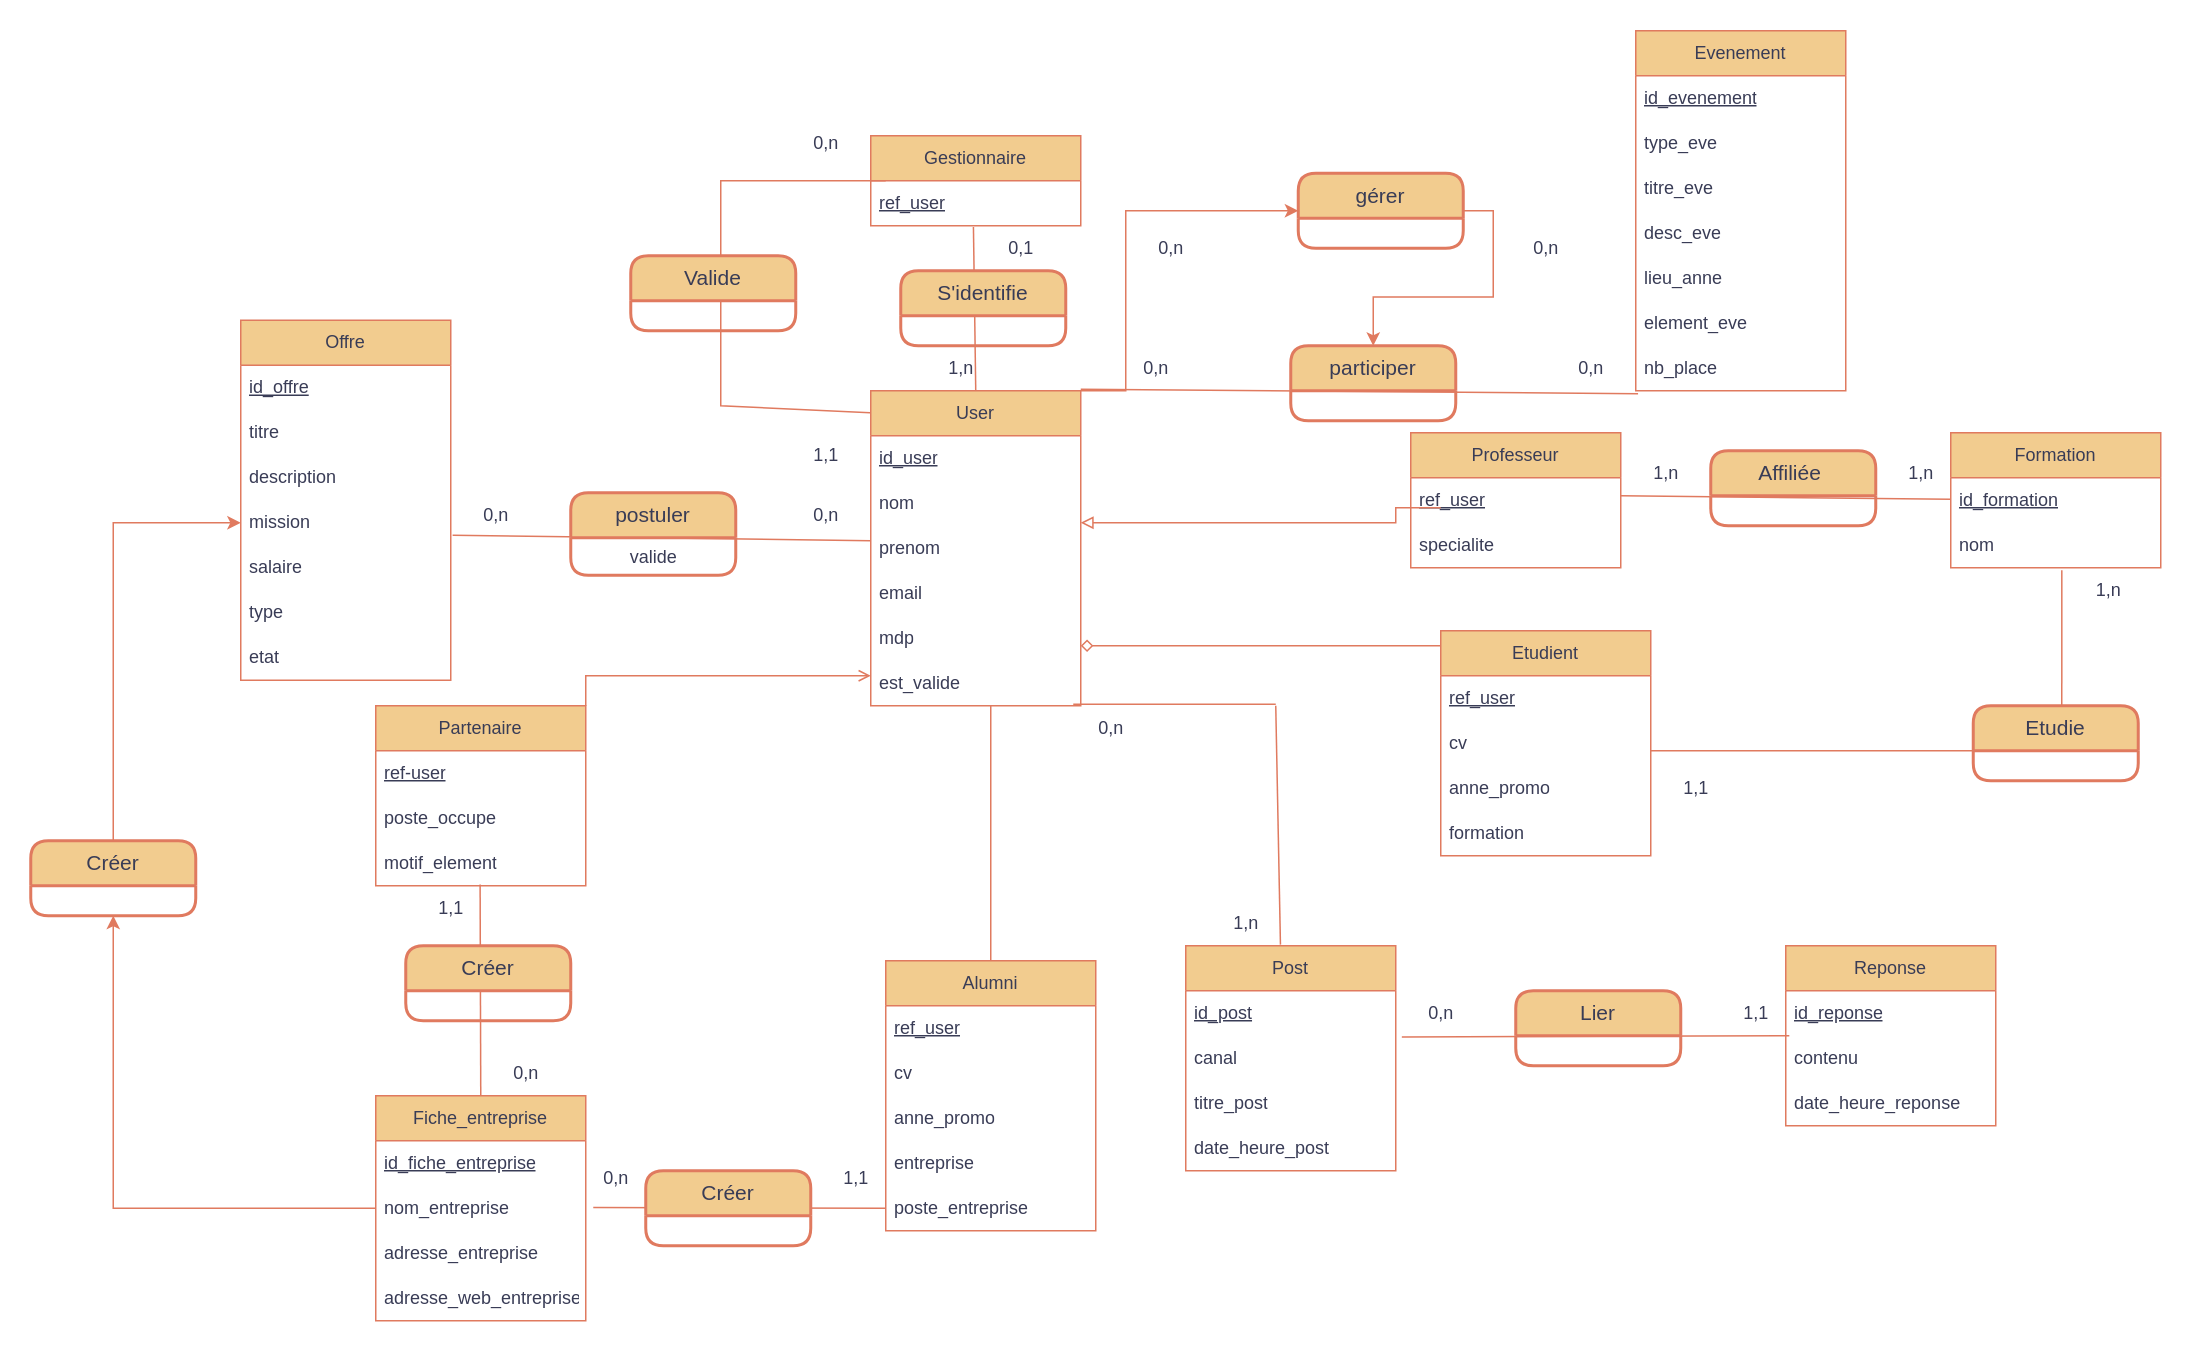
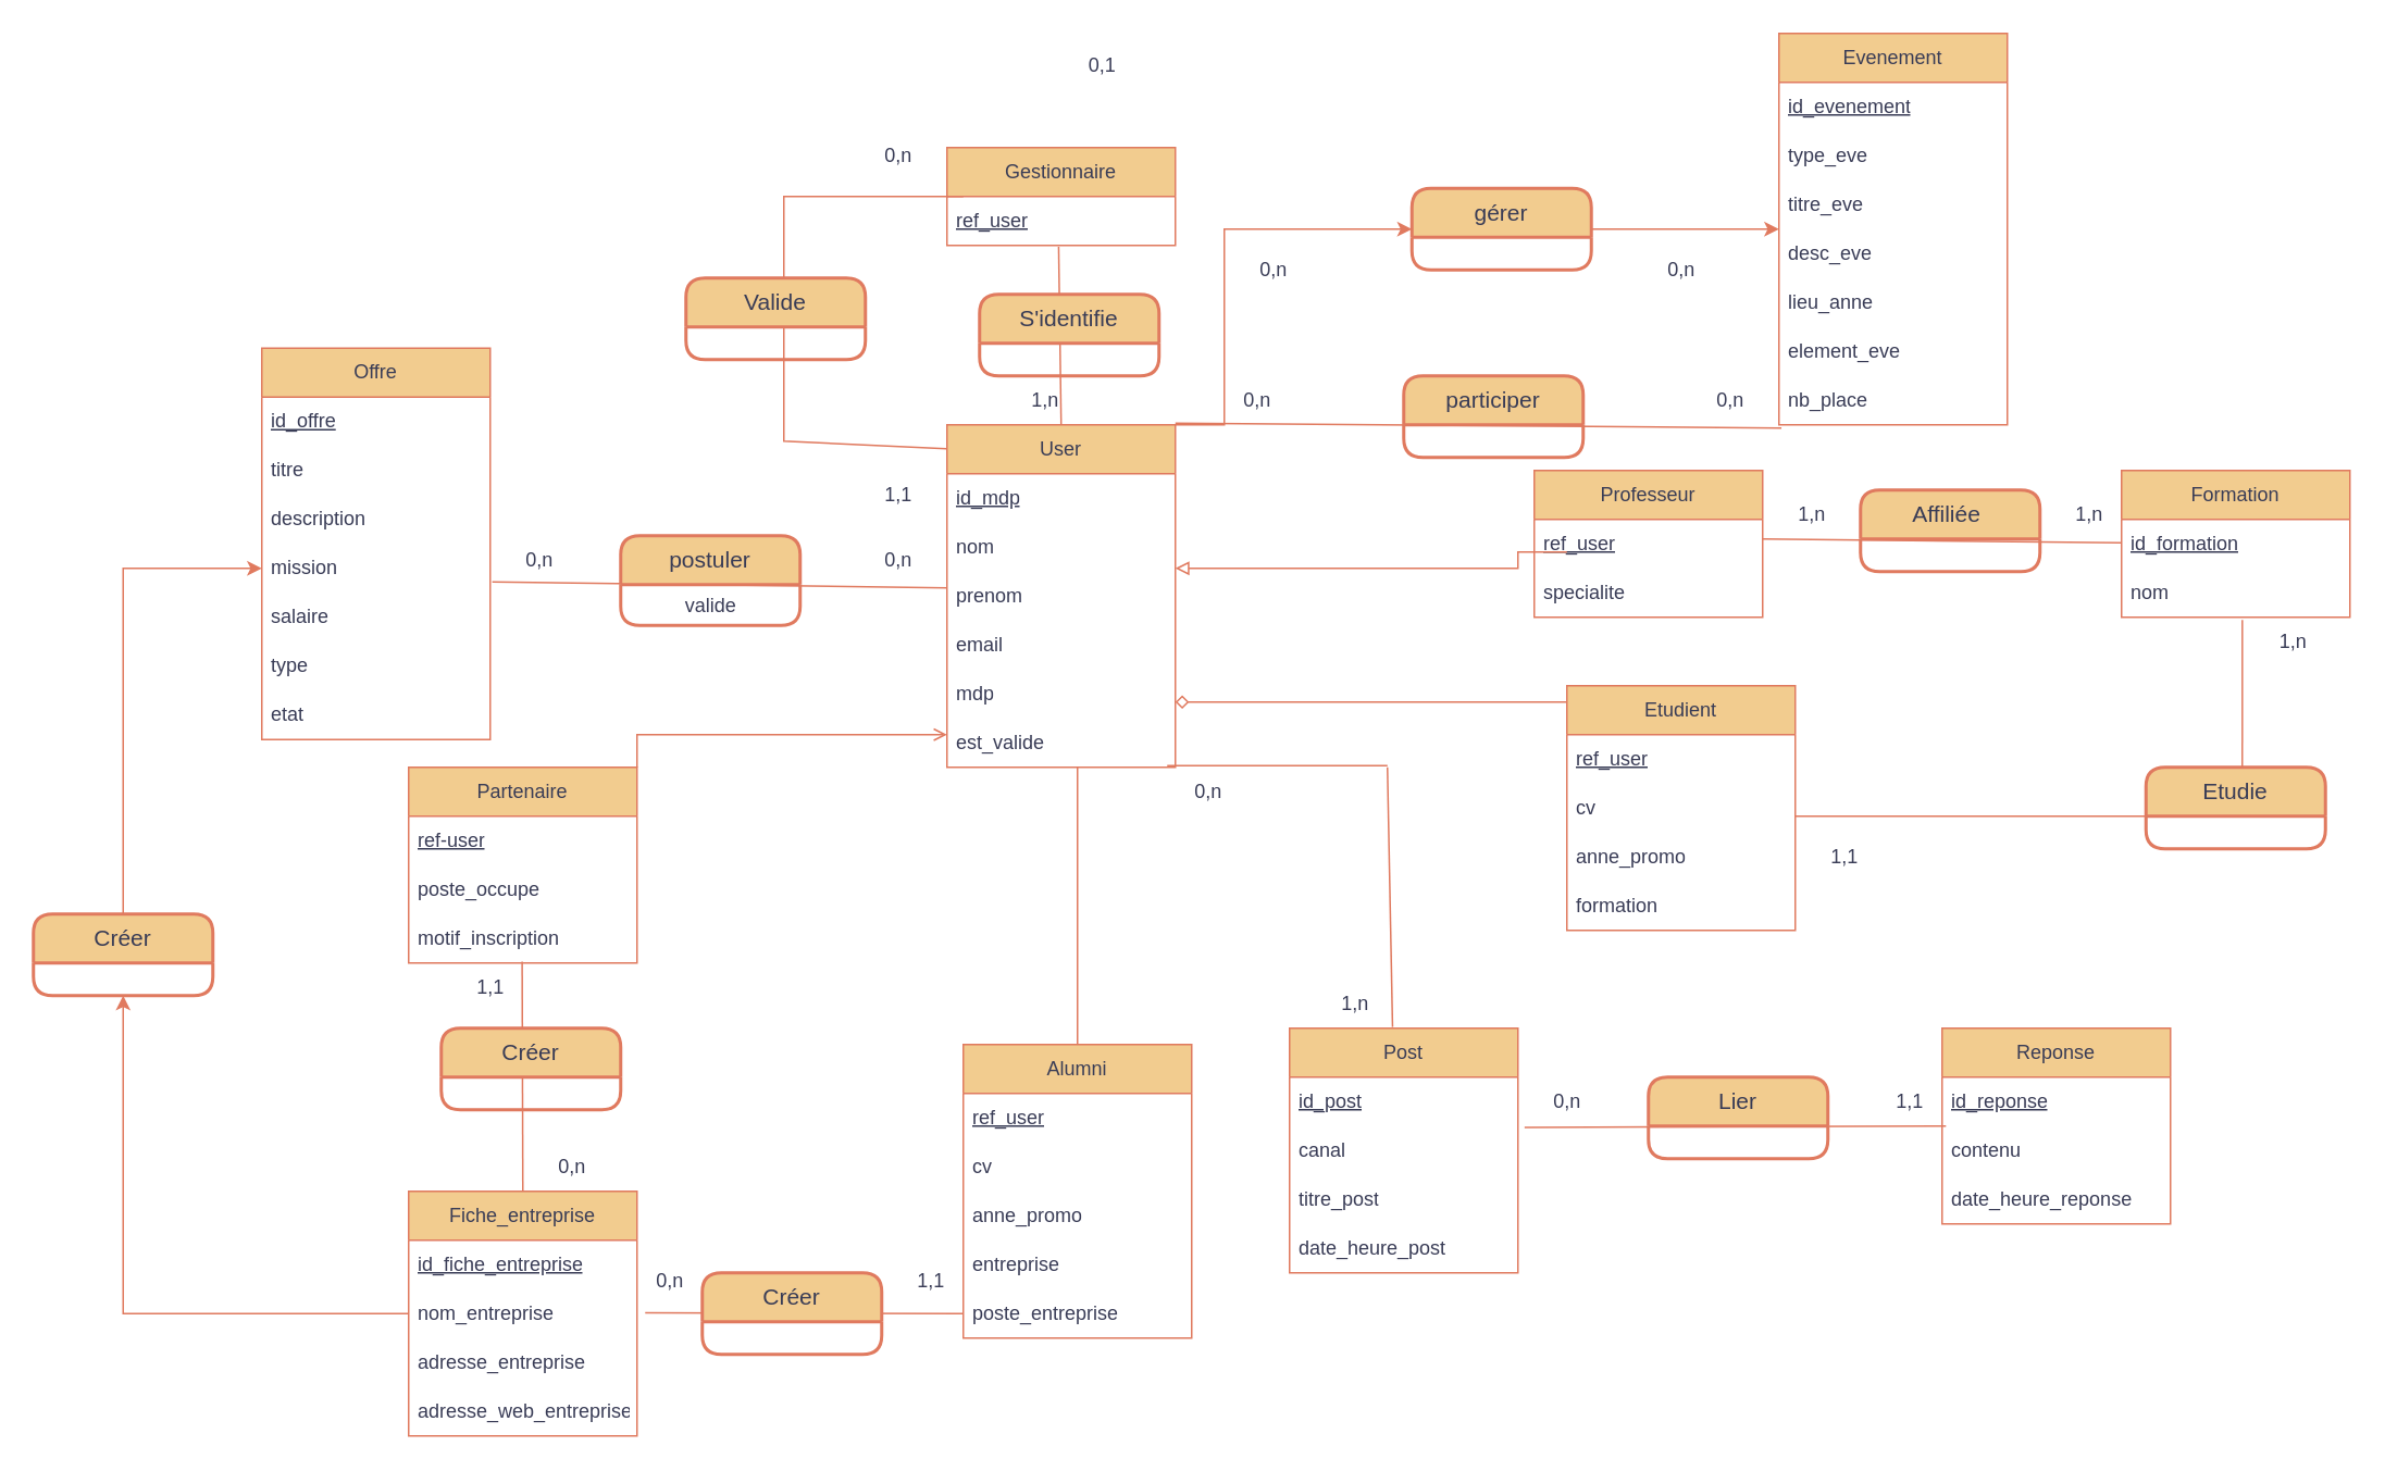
- <mxCell id="39" value="0,1" style="text;html=1;align=center;verticalAlign=middle;resizable=0;points=[];autosize=1;strokeColor=none;fillColor=none;labelBackgroundColor=none;fontColor=#393C56;" parent="2" vertex="1"><mxGeometry x="640" y="130" width="40" height="30" as="geometry" /></mxCell>
+ <mxCell id="39" value="0,1" style="text;html=1;align=center;verticalAlign=middle;resizable=0;points=[];autosize=1;strokeColor=none;fillColor=none;labelBackgroundColor=none;fontColor=#393C56;" parent="2" vertex="1"><mxGeometry x="635" y="5" width="40" height="30" as="geometry" /></mxCell>
- <mxCell id="109" style="edgeStyle=orthogonalEdgeStyle;rounded=0;orthogonalLoop=1;jettySize=auto;html=1;exitX=1;exitY=0.5;exitDx=0;exitDy=0;labelBackgroundColor=none;strokeColor=#E07A5F;fontColor=default;" parent="2" source="110" target="89" edge="1"><mxGeometry relative="1" as="geometry" /></mxCell>
+ <mxCell id="109" style="edgeStyle=orthogonalEdgeStyle;rounded=0;orthogonalLoop=1;jettySize=auto;html=1;exitX=1;exitY=0.5;exitDx=0;exitDy=0;labelBackgroundColor=none;strokeColor=#E07A5F;fontColor=default;" parent="2" source="110" target="80" edge="1"><mxGeometry relative="1" as="geometry" /></mxCell>
- <mxCell id="5" value="&lt;u&gt;id_user&lt;/u&gt;" style="text;strokeColor=none;fillColor=none;align=left;verticalAlign=middle;spacingLeft=4;spacingRight=4;overflow=hidden;points=[[0,0.5],[1,0.5]];portConstraint=eastwest;rotatable=0;whiteSpace=wrap;html=1;labelBackgroundColor=none;fontColor=#393C56;" parent="4" vertex="1"><mxGeometry y="30" width="140" height="30" as="geometry" /></mxCell>
+ <mxCell id="5" value="&lt;u&gt;id_mdp&lt;/u&gt;" style="text;strokeColor=none;fillColor=none;align=left;verticalAlign=middle;spacingLeft=4;spacingRight=4;overflow=hidden;points=[[0,0.5],[1,0.5]];portConstraint=eastwest;rotatable=0;whiteSpace=wrap;html=1;labelBackgroundColor=none;fontColor=#393C56;" parent="4" vertex="1"><mxGeometry y="30" width="140" height="30" as="geometry" /></mxCell>
- <mxCell id="32" value="motif_element" style="text;strokeColor=none;fillColor=none;align=left;verticalAlign=middle;spacingLeft=4;spacingRight=4;overflow=hidden;points=[[0,0.5],[1,0.5]];portConstraint=eastwest;rotatable=0;whiteSpace=wrap;html=1;labelBackgroundColor=none;fontColor=#393C56;" parent="29" vertex="1"><mxGeometry y="90" width="140" height="30" as="geometry" /></mxCell>
+ <mxCell id="32" value="motif_inscription" style="text;strokeColor=none;fillColor=none;align=left;verticalAlign=middle;spacingLeft=4;spacingRight=4;overflow=hidden;points=[[0,0.5],[1,0.5]];portConstraint=eastwest;rotatable=0;whiteSpace=wrap;html=1;labelBackgroundColor=none;fontColor=#393C56;" parent="29" vertex="1"><mxGeometry y="90" width="140" height="30" as="geometry" /></mxCell>
